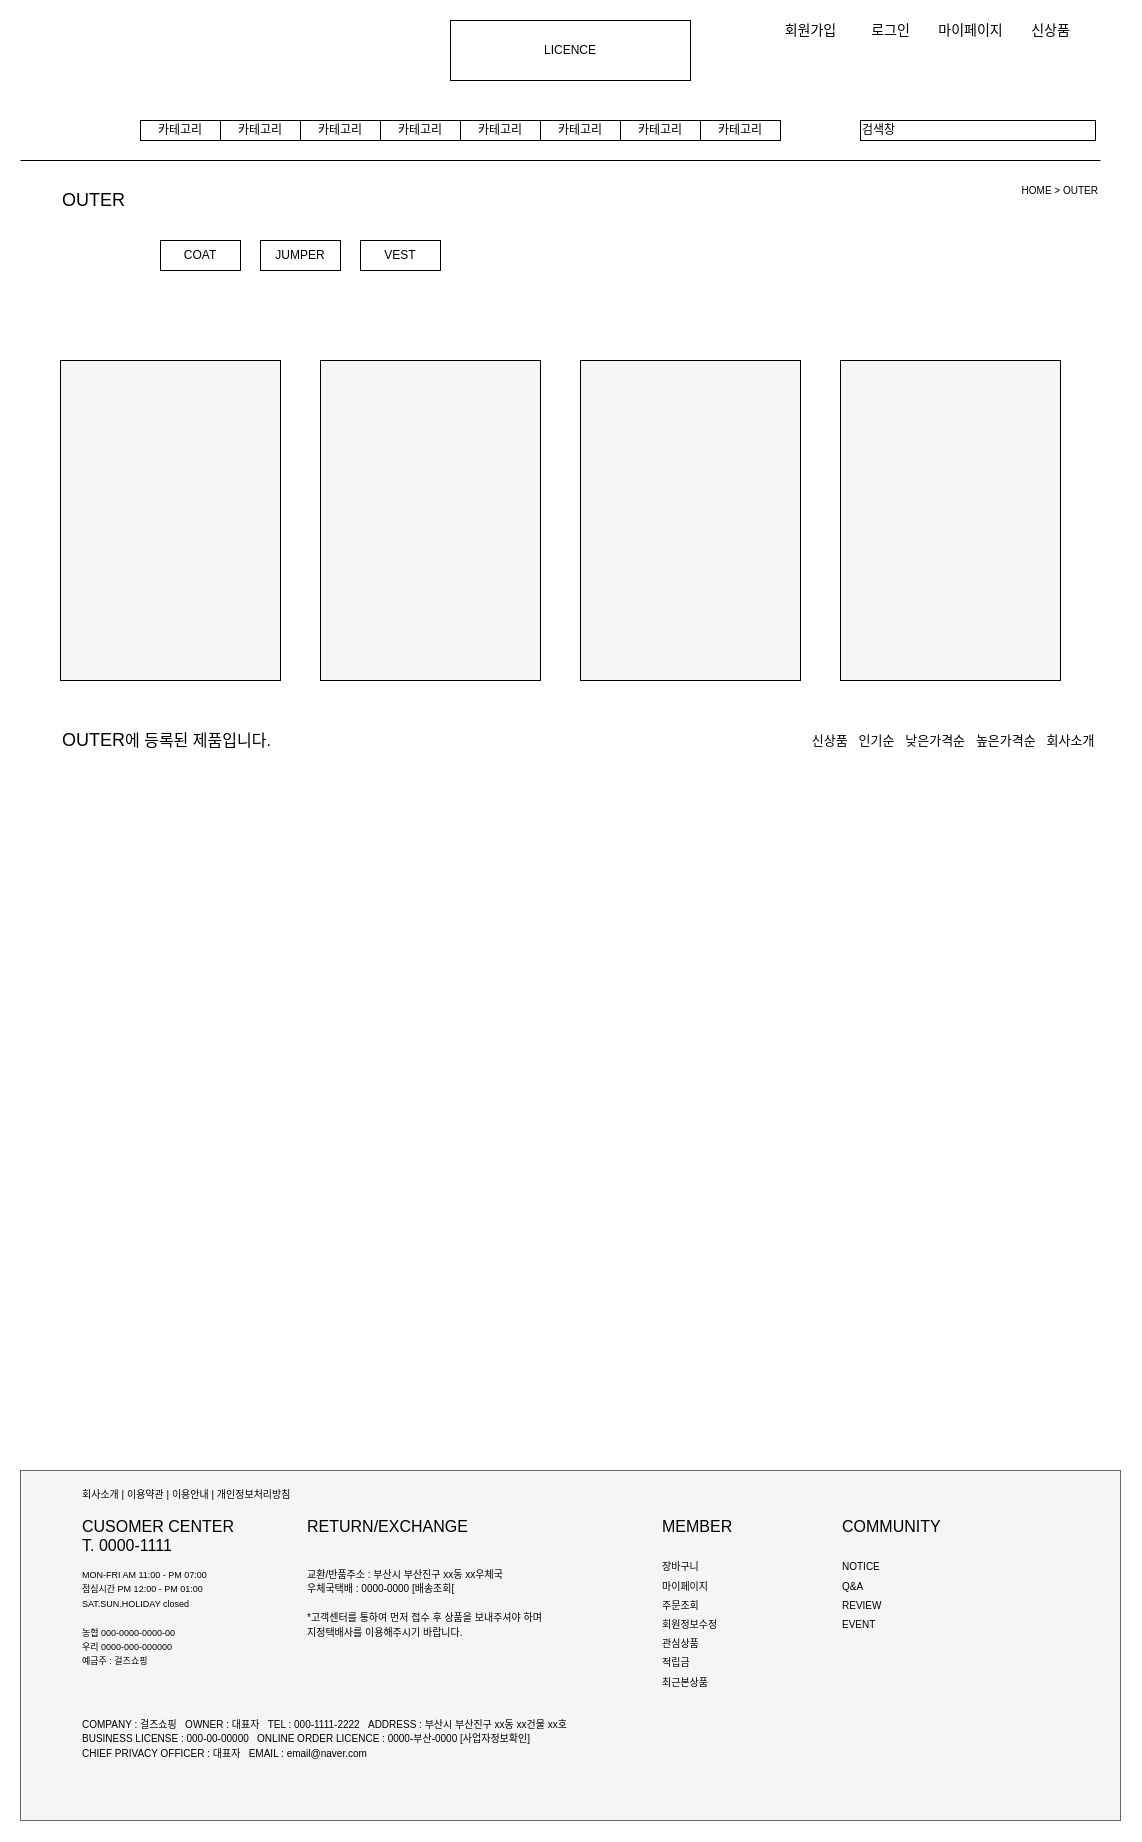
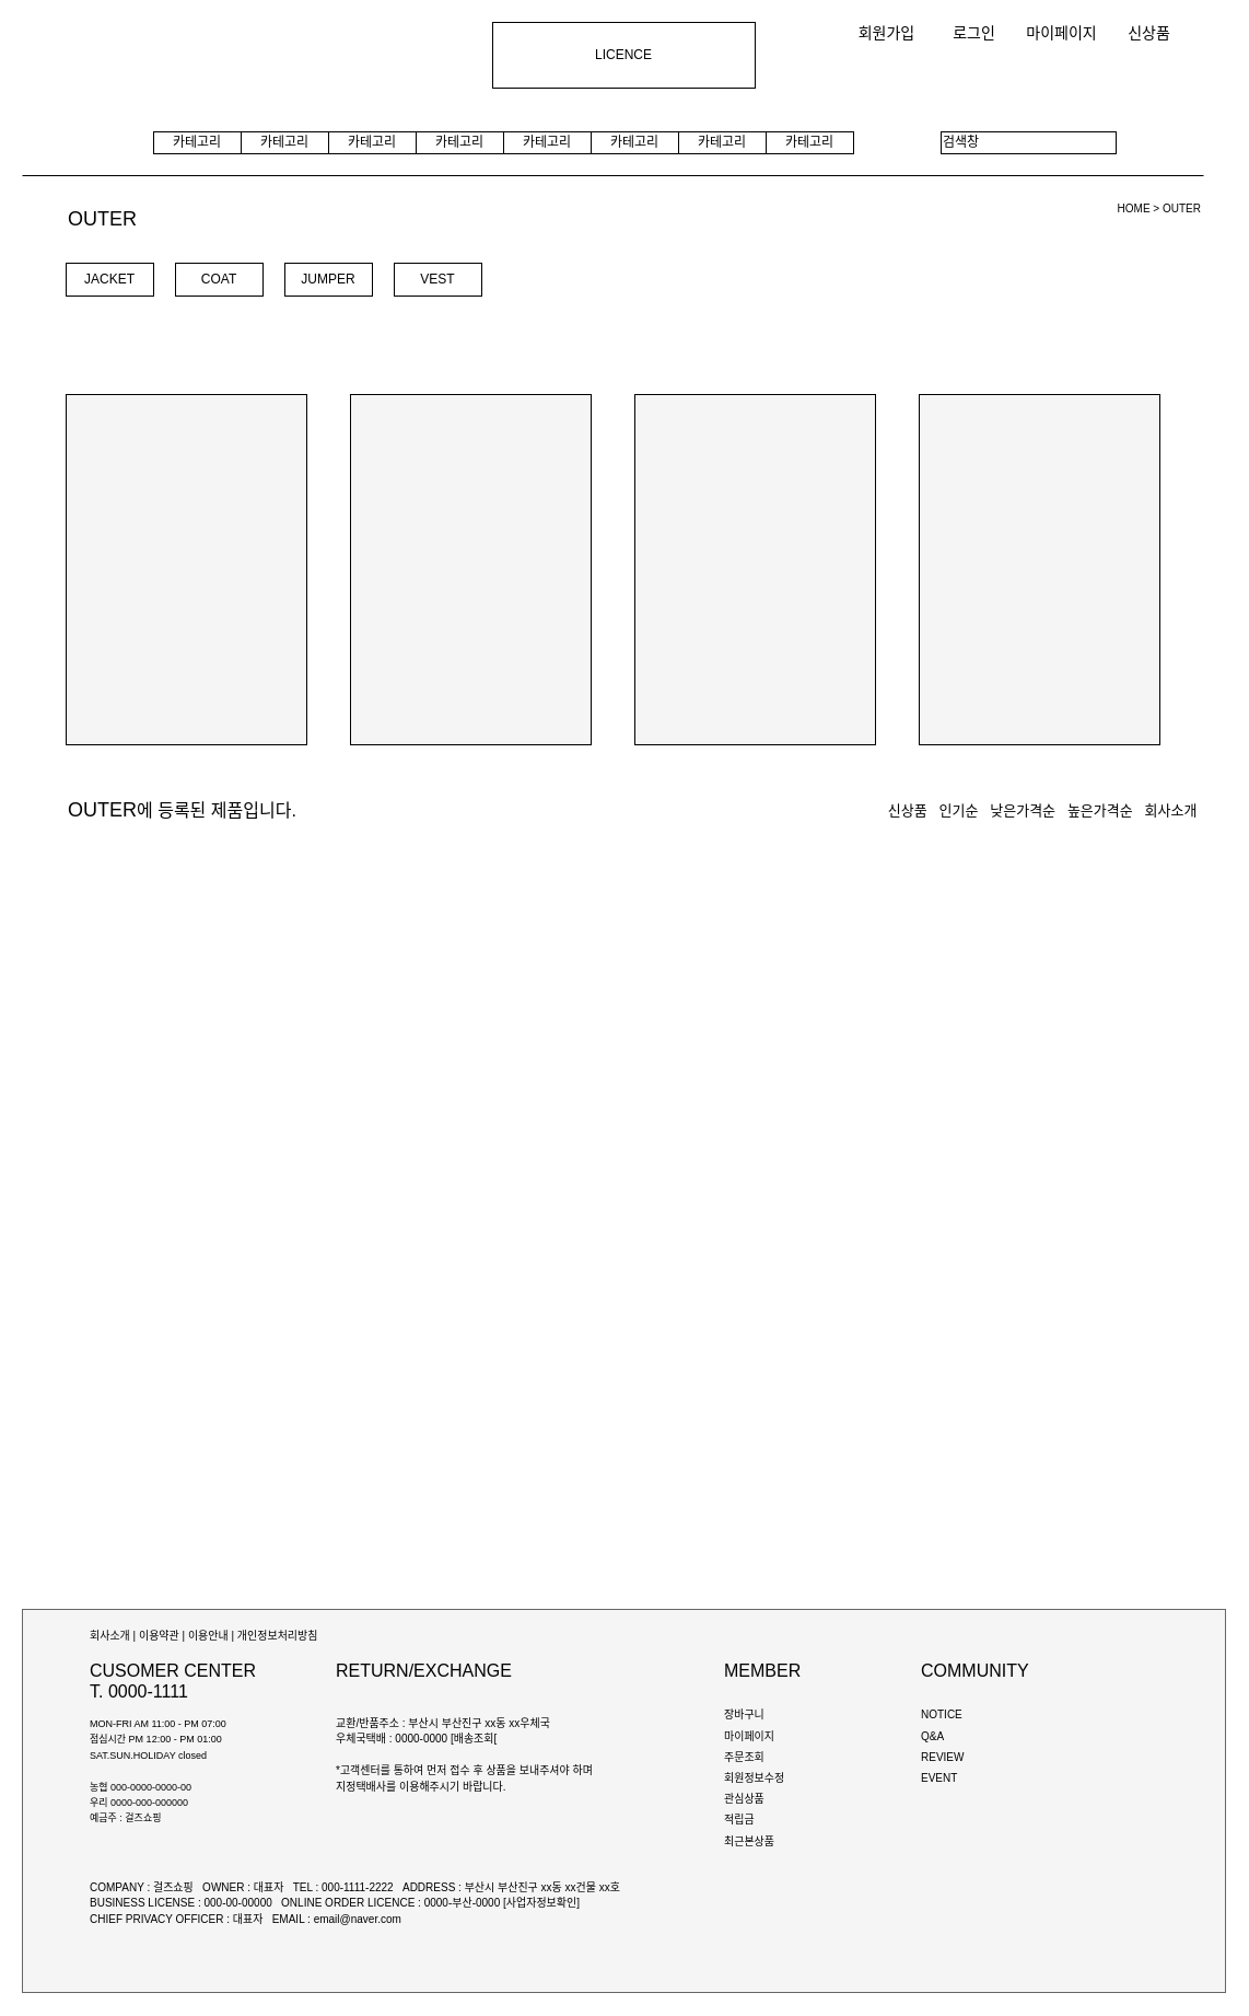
- <mxCell id="15" value="검색창" style="rounded=0;whiteSpace=wrap;html=1;fillColor=none;align=left;" parent="1" vertex="1"><mxGeometry x="860" y="120" width="235" height="20" as="geometry" /></mxCell>
+ <mxCell id="15" value="검색창" style="rounded=0;whiteSpace=wrap;html=1;fillColor=none;align=left;" parent="1" vertex="1"><mxGeometry x="860" y="120" width="160" height="20" as="geometry" /></mxCell>
+ <mxCell id="28" value="JACKET" style="rounded=0;whiteSpace=wrap;html=1;fontSize=12;fillColor=none;" vertex="1" parent="1"><mxGeometry x="60" y="240" width="80" height="30" as="geometry" /></mxCell>
